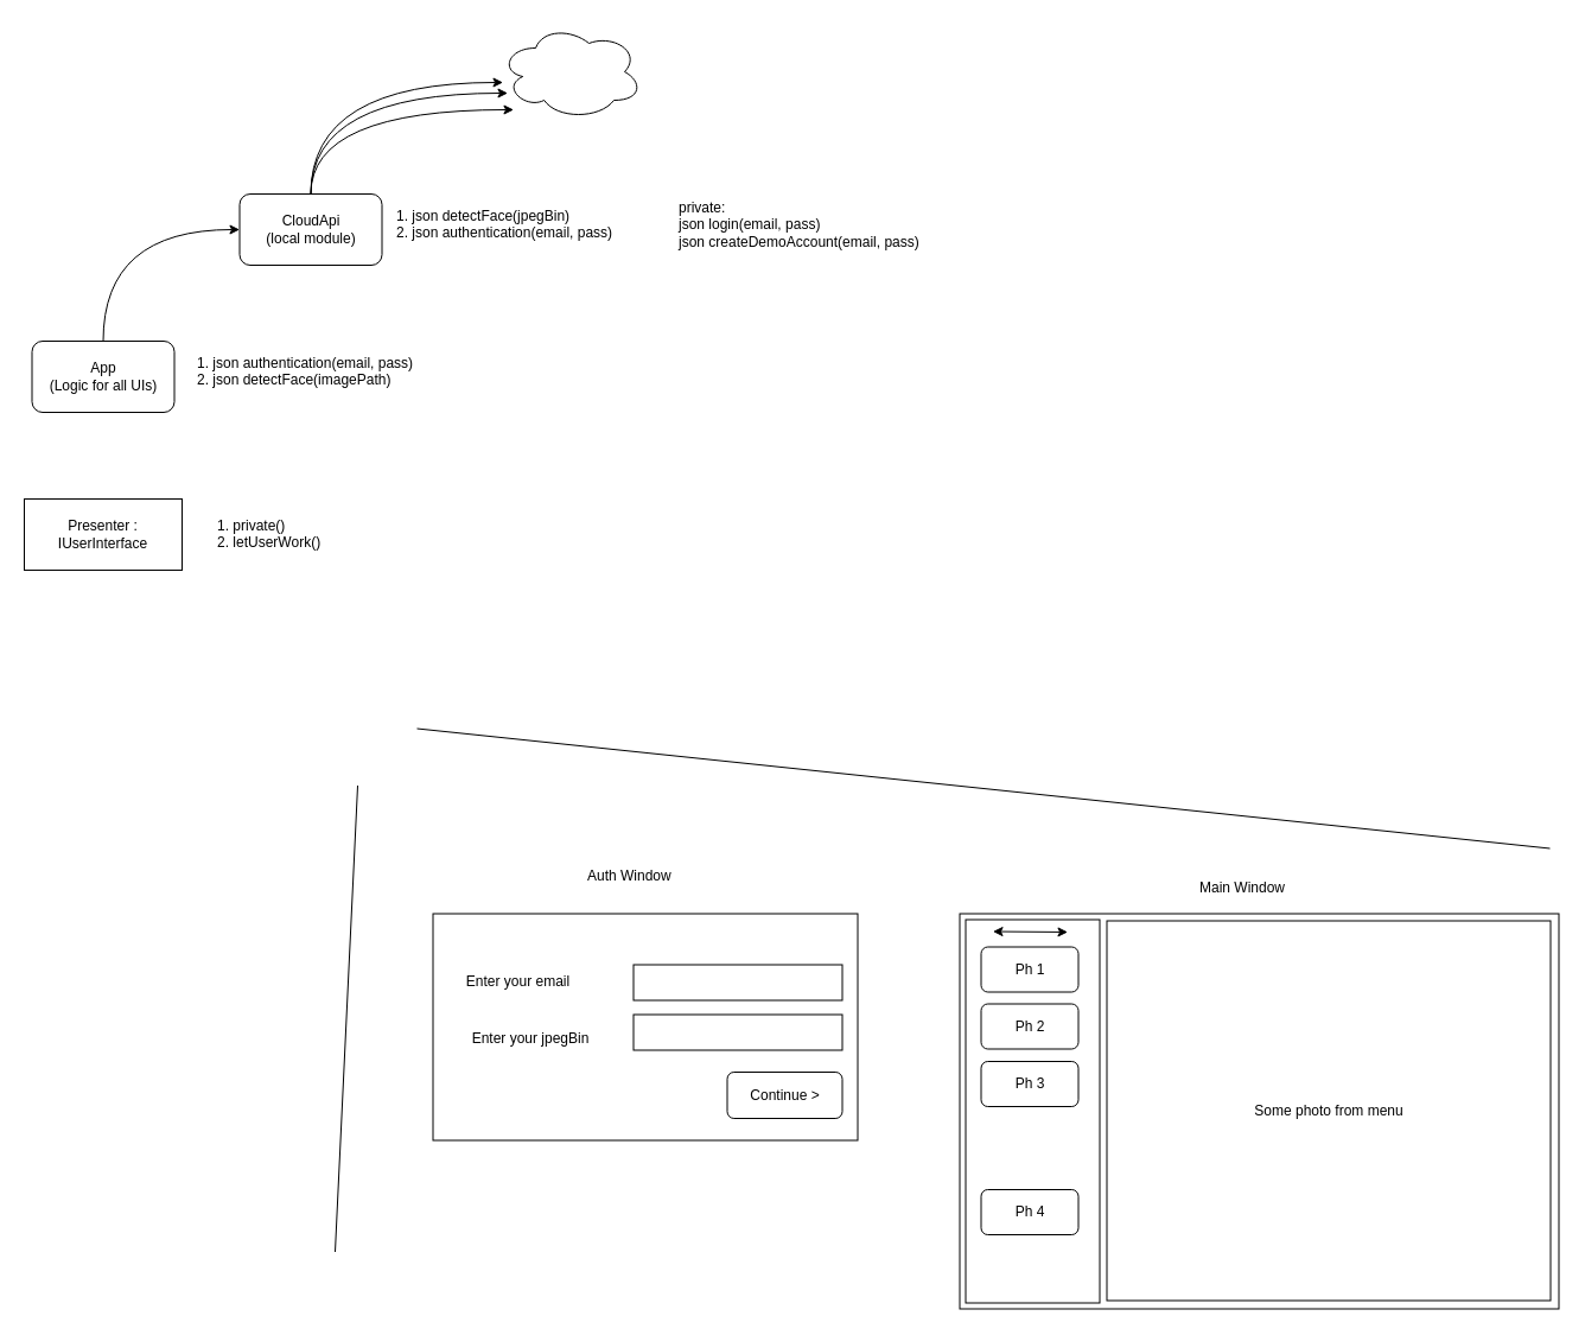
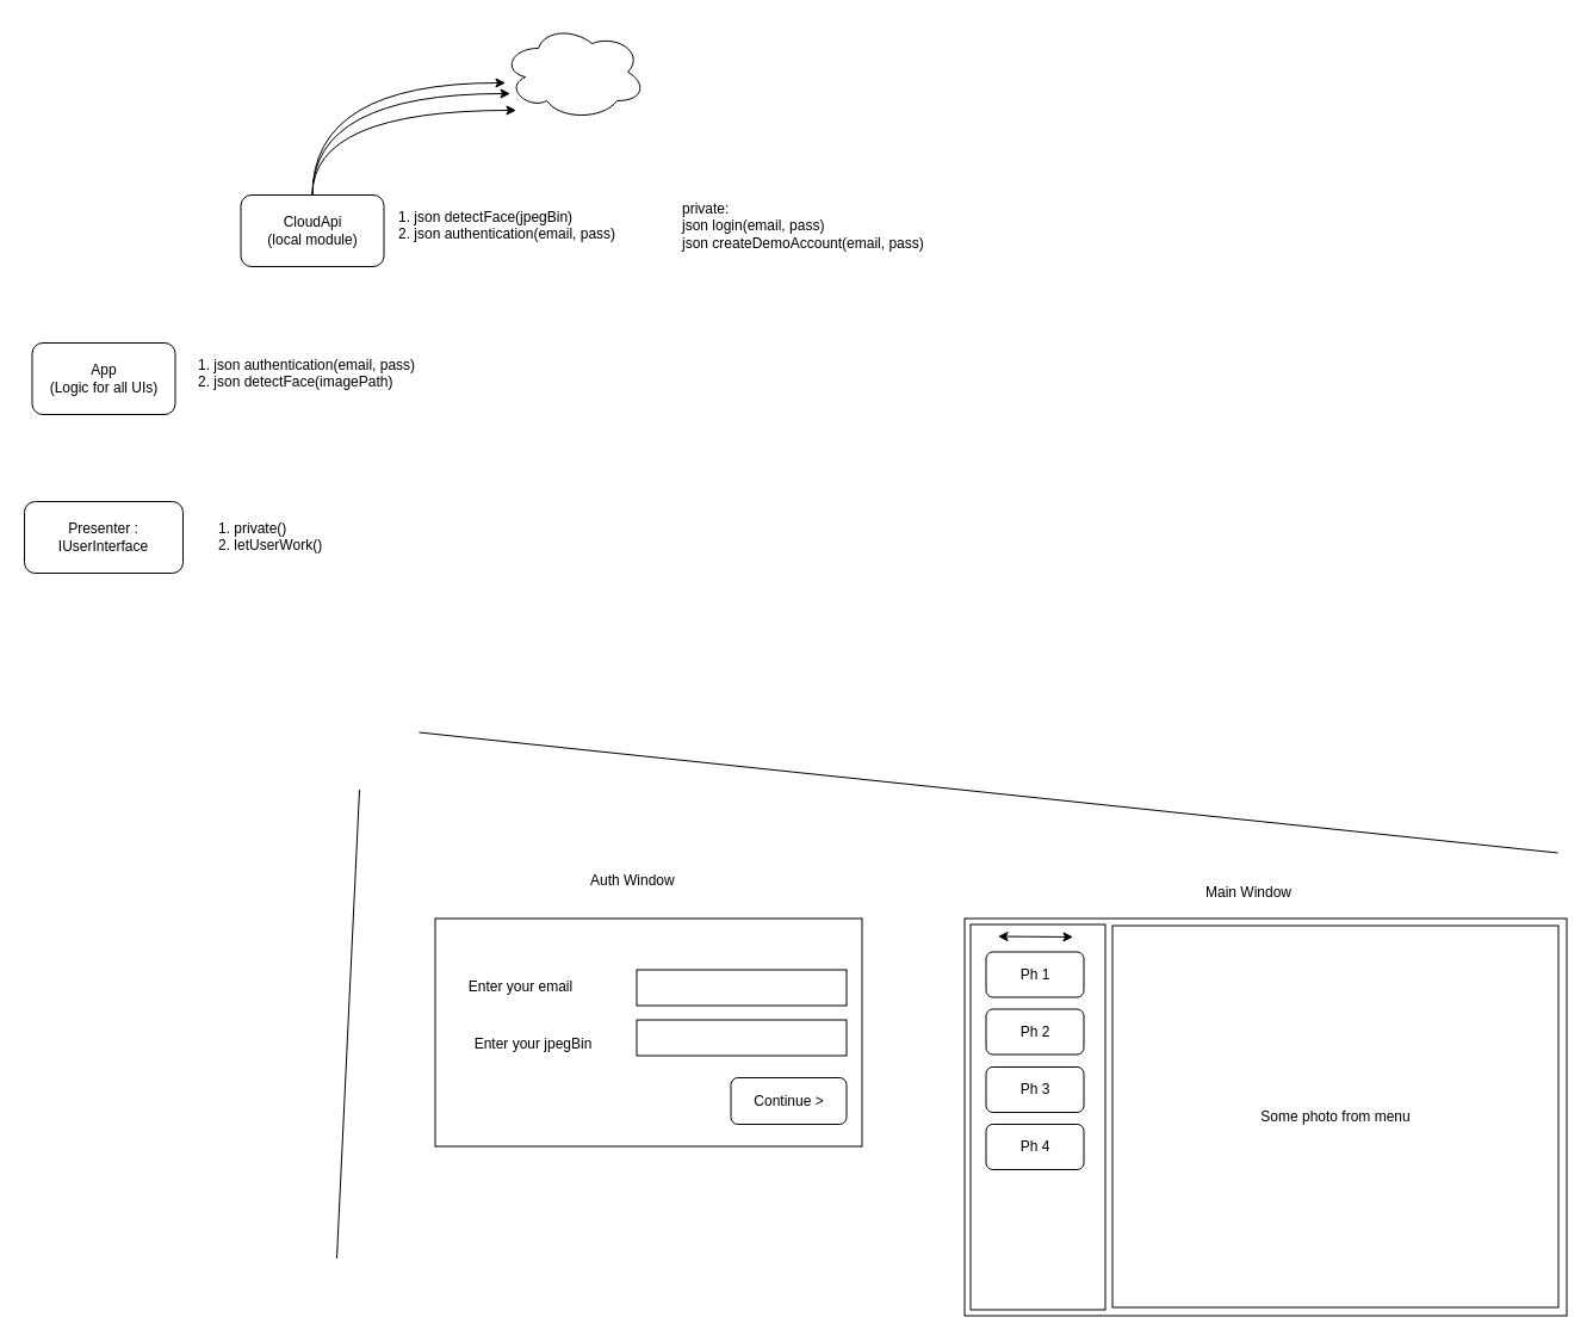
- <mxCell id="2" style="edgeStyle=orthogonalEdgeStyle;curved=1;rounded=0;orthogonalLoop=1;jettySize=auto;html=1;entryX=0;entryY=0.5;entryDx=0;entryDy=0;startArrow=none;startFill=0;" parent="1" source="3" target="5" edge="1"><mxGeometry relative="1" as="geometry"><Array as="points"><mxPoint x="87" y="193" /></Array></mxGeometry></mxCell>
- <mxCell id="28" value="Presenter : IUserInterface" style="whiteSpace=wrap;html=1;rounded=0;" parent="1" vertex="1"><mxGeometry x="20" y="420" width="133" height="60" as="geometry" /></mxCell>
+ <mxCell id="28" value="Presenter : IUserInterface" style="rounded=1;whiteSpace=wrap;html=1;" parent="1" vertex="1"><mxGeometry x="20" y="420" width="133" height="60" as="geometry" /></mxCell>
- <mxCell id="12" value="Ph 4" style="rounded=1;whiteSpace=wrap;html=1;" parent="1" vertex="1"><mxGeometry x="826.5" y="1002" width="82" height="38" as="geometry" /></mxCell>
+ <mxCell id="12" value="Ph 4" style="rounded=1;whiteSpace=wrap;html=1;" parent="1" vertex="1"><mxGeometry x="826.5" y="942" width="82" height="38" as="geometry" /></mxCell>
